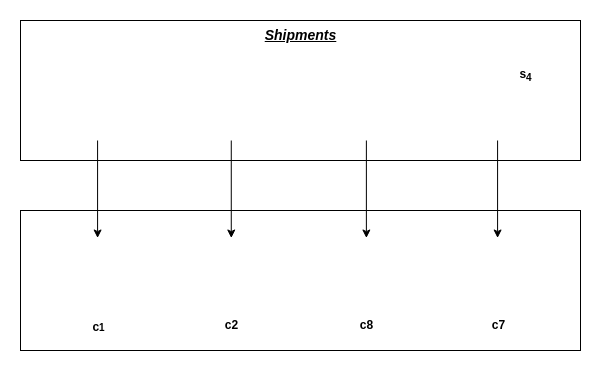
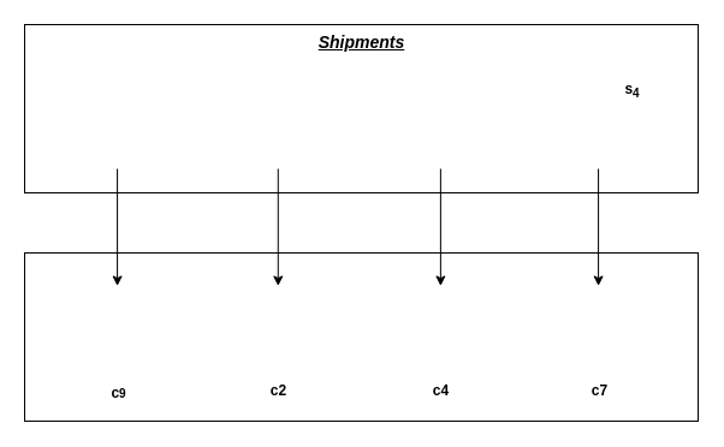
- <mxCell id="14" value="&lt;sub&gt;&lt;span style=&quot;font-size: 12px;&quot;&gt;c&lt;/span&gt;1&lt;/sub&gt;" style="text;html=1;align=center;verticalAlign=middle;resizable=0;points=[];autosize=1;strokeColor=none;fillColor=none;fontStyle=1" vertex="1" parent="1"><mxGeometry x="77.5" y="310" width="40" height="30" as="geometry" /></mxCell>
+ <mxCell id="14" value="&lt;sub&gt;&lt;span style=&quot;font-size: 12px;&quot;&gt;c&lt;/span&gt;9&lt;/sub&gt;" style="text;html=1;align=center;verticalAlign=middle;resizable=0;points=[];autosize=1;strokeColor=none;fillColor=none;fontStyle=1" vertex="1" parent="1"><mxGeometry x="77.5" y="310" width="40" height="30" as="geometry" /></mxCell>
- <mxCell id="16" value="c8" style="text;html=1;align=center;verticalAlign=middle;resizable=0;points=[];autosize=1;strokeColor=none;fillColor=none;fontStyle=1" vertex="1" parent="1"><mxGeometry x="346.31" y="310" width="40" height="30" as="geometry" /></mxCell>
+ <mxCell id="16" value="c4" style="text;html=1;align=center;verticalAlign=middle;resizable=0;points=[];autosize=1;strokeColor=none;fillColor=none;fontStyle=1" vertex="1" parent="1"><mxGeometry x="346.31" y="310" width="40" height="30" as="geometry" /></mxCell>
